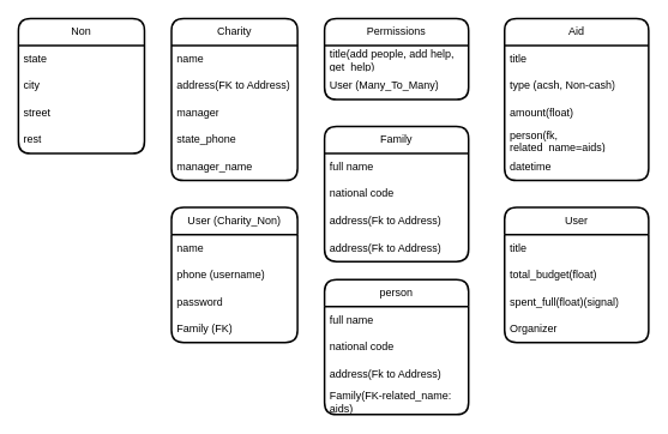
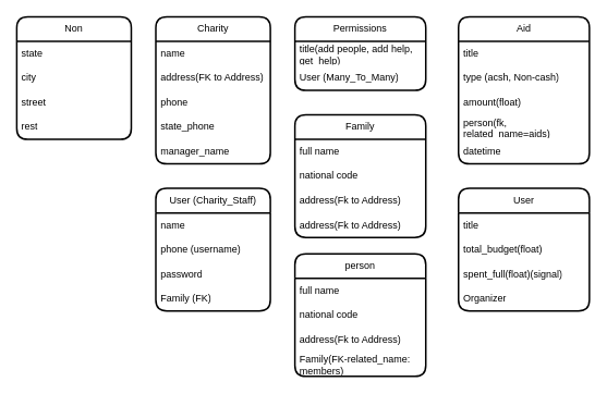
- <mxCell id="5" value="manager" style="text;strokeColor=none;fillColor=none;align=left;verticalAlign=middle;spacingLeft=4;spacingRight=4;overflow=hidden;points=[[0,0.5],[1,0.5]];portConstraint=eastwest;rotatable=0;whiteSpace=wrap;html=1;rounded=1;strokeWidth=2;" vertex="1" parent="2"><mxGeometry y="90" width="140" height="30" as="geometry" /></mxCell>
+ <mxCell id="5" value="phone" style="text;strokeColor=none;fillColor=none;align=left;verticalAlign=middle;spacingLeft=4;spacingRight=4;overflow=hidden;points=[[0,0.5],[1,0.5]];portConstraint=eastwest;rotatable=0;whiteSpace=wrap;html=1;rounded=1;strokeWidth=2;" vertex="1" parent="2"><mxGeometry y="90" width="140" height="30" as="geometry" /></mxCell>
- <mxCell id="16" value="User (Charity_Non)" style="swimlane;fontStyle=0;childLayout=stackLayout;horizontal=1;startSize=30;horizontalStack=0;resizeParent=1;resizeParentMax=0;resizeLast=0;collapsible=1;marginBottom=0;whiteSpace=wrap;html=1;rounded=1;strokeWidth=2;" vertex="1" parent="1"><mxGeometry x="190" y="230" width="140" height="150" as="geometry" /></mxCell>
+ <mxCell id="16" value="User (Charity_Staff)" style="swimlane;fontStyle=0;childLayout=stackLayout;horizontal=1;startSize=30;horizontalStack=0;resizeParent=1;resizeParentMax=0;resizeLast=0;collapsible=1;marginBottom=0;whiteSpace=wrap;html=1;rounded=1;strokeWidth=2;" vertex="1" parent="1"><mxGeometry x="190" y="230" width="140" height="150" as="geometry" /></mxCell>
- <mxCell id="25" value="Family(FK-related_name: aids)" style="text;strokeColor=none;fillColor=none;align=left;verticalAlign=middle;spacingLeft=4;spacingRight=4;overflow=hidden;points=[[0,0.5],[1,0.5]];portConstraint=eastwest;rotatable=0;whiteSpace=wrap;html=1;rounded=1;strokeWidth=2;" vertex="1" parent="21"><mxGeometry y="120" width="160" height="30" as="geometry" /></mxCell>
+ <mxCell id="25" value="Family(FK-related_name: members)" style="text;strokeColor=none;fillColor=none;align=left;verticalAlign=middle;spacingLeft=4;spacingRight=4;overflow=hidden;points=[[0,0.5],[1,0.5]];portConstraint=eastwest;rotatable=0;whiteSpace=wrap;html=1;rounded=1;strokeWidth=2;" vertex="1" parent="21"><mxGeometry y="120" width="160" height="30" as="geometry" /></mxCell>
